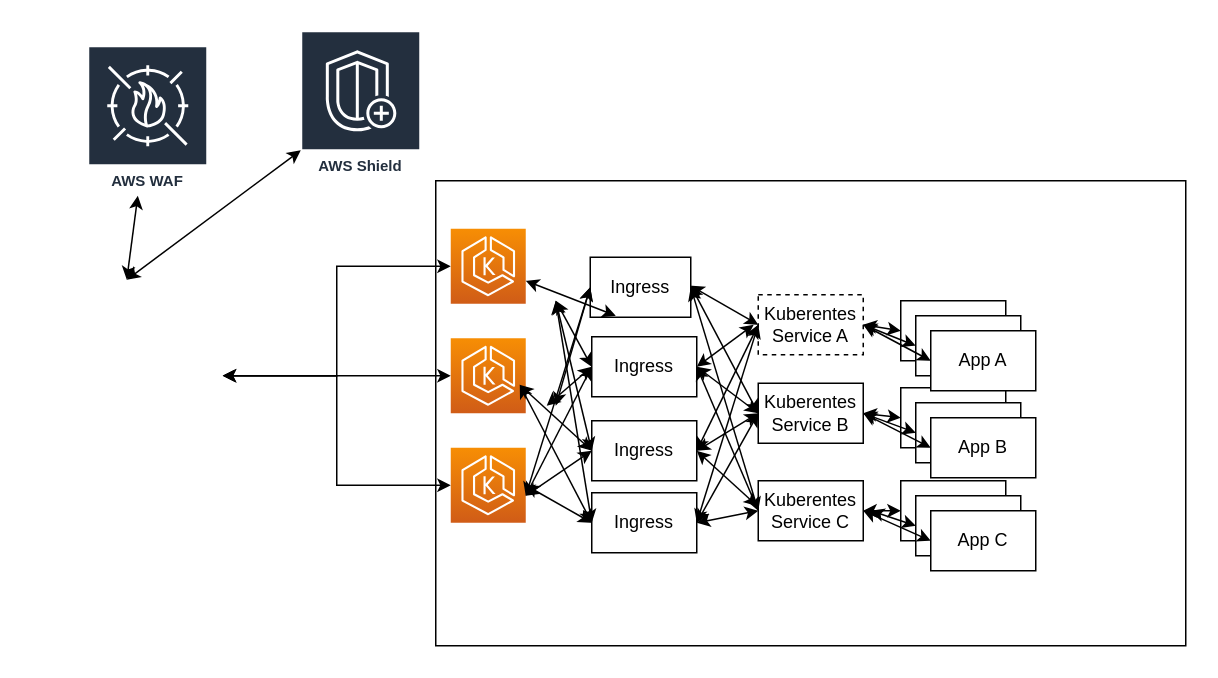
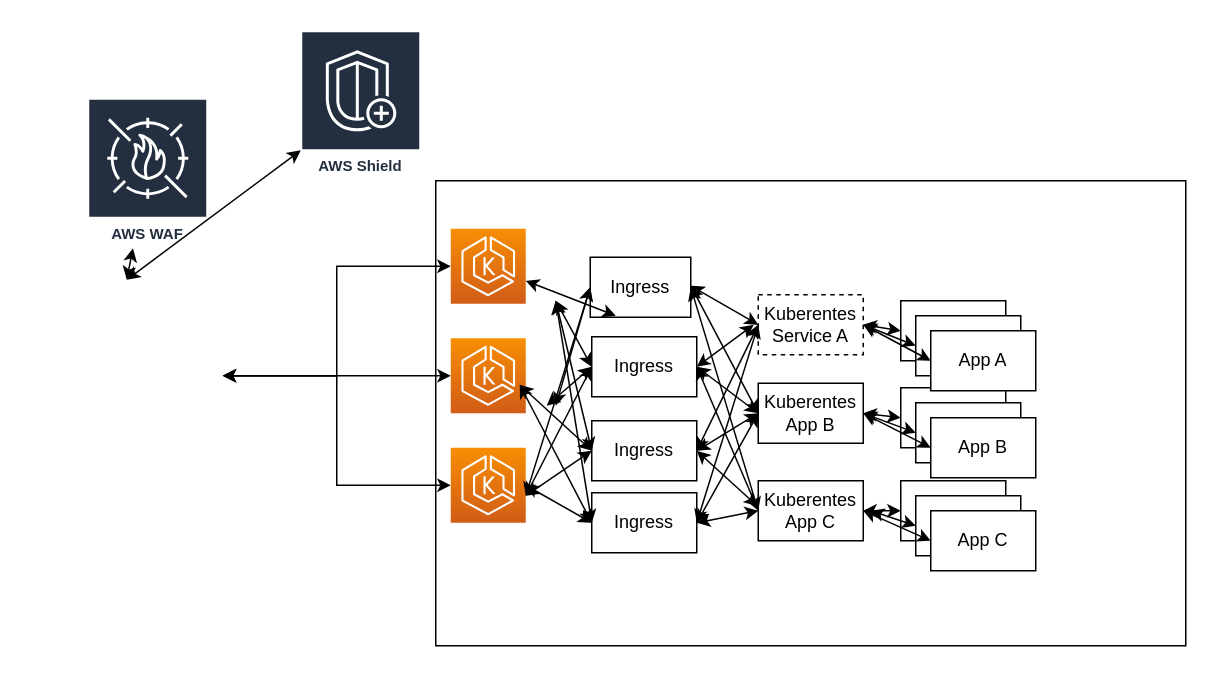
- <mxCell id="11" value="AWS WAF" style="outlineConnect=0;fontColor=#232F3E;gradientColor=none;strokeColor=#ffffff;fillColor=#232F3E;dashed=0;verticalLabelPosition=middle;verticalAlign=bottom;align=center;html=1;whiteSpace=wrap;fontSize=10;fontStyle=1;spacing=3;shape=mxgraph.aws4.productIcon;prIcon=mxgraph.aws4.waf;" vertex="1" parent="1"><mxGeometry x="58" y="30" width="80" height="100" as="geometry" /></mxCell>
+ <mxCell id="11" value="AWS WAF" style="outlineConnect=0;fontColor=#232F3E;gradientColor=none;strokeColor=#ffffff;fillColor=#232F3E;dashed=0;verticalLabelPosition=middle;verticalAlign=bottom;align=center;html=1;whiteSpace=wrap;fontSize=10;fontStyle=1;spacing=3;shape=mxgraph.aws4.productIcon;prIcon=mxgraph.aws4.waf;" vertex="1" parent="1"><mxGeometry x="58" y="65" width="80" height="100" as="geometry" /></mxCell>
- <mxCell id="24" value="Kuberentes&lt;br&gt;Service B" style="rounded=0;whiteSpace=wrap;html=1;" vertex="1" parent="1"><mxGeometry x="505" y="255" width="70" height="40" as="geometry" /></mxCell>
+ <mxCell id="24" value="Kuberentes&lt;br&gt;App B" style="rounded=0;whiteSpace=wrap;html=1;" vertex="1" parent="1"><mxGeometry x="505" y="255" width="70" height="40" as="geometry" /></mxCell>
- <mxCell id="26" value="Kuberentes&lt;br&gt;Service C" style="rounded=0;whiteSpace=wrap;html=1;" vertex="1" parent="1"><mxGeometry x="505" y="320" width="70" height="40" as="geometry" /></mxCell>
+ <mxCell id="26" value="Kuberentes&lt;br&gt;App C" style="rounded=0;whiteSpace=wrap;html=1;" vertex="1" parent="1"><mxGeometry x="505" y="320" width="70" height="40" as="geometry" /></mxCell>
